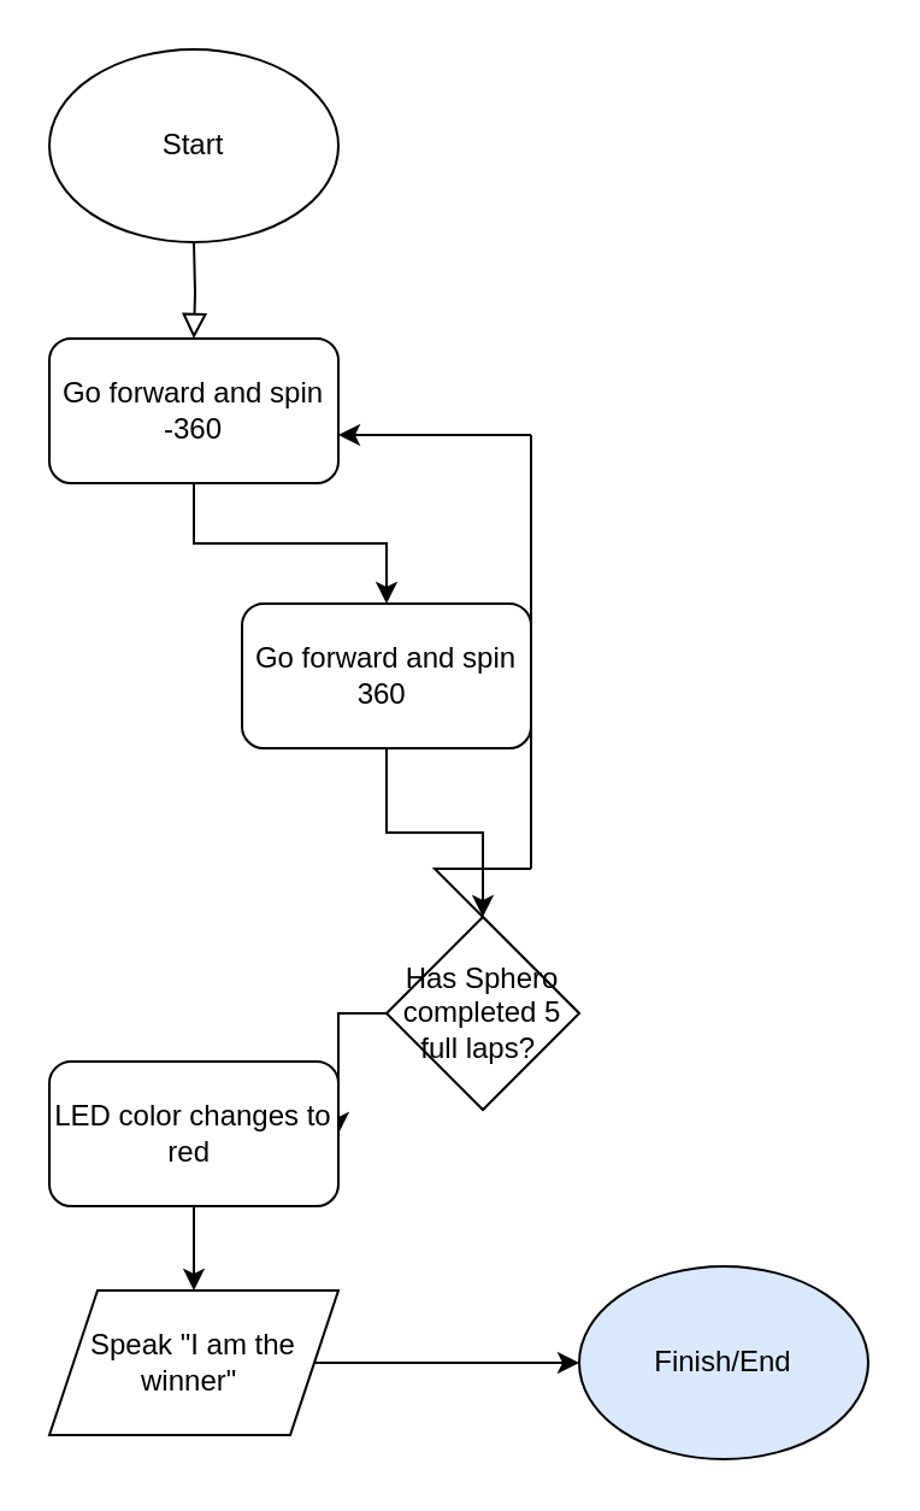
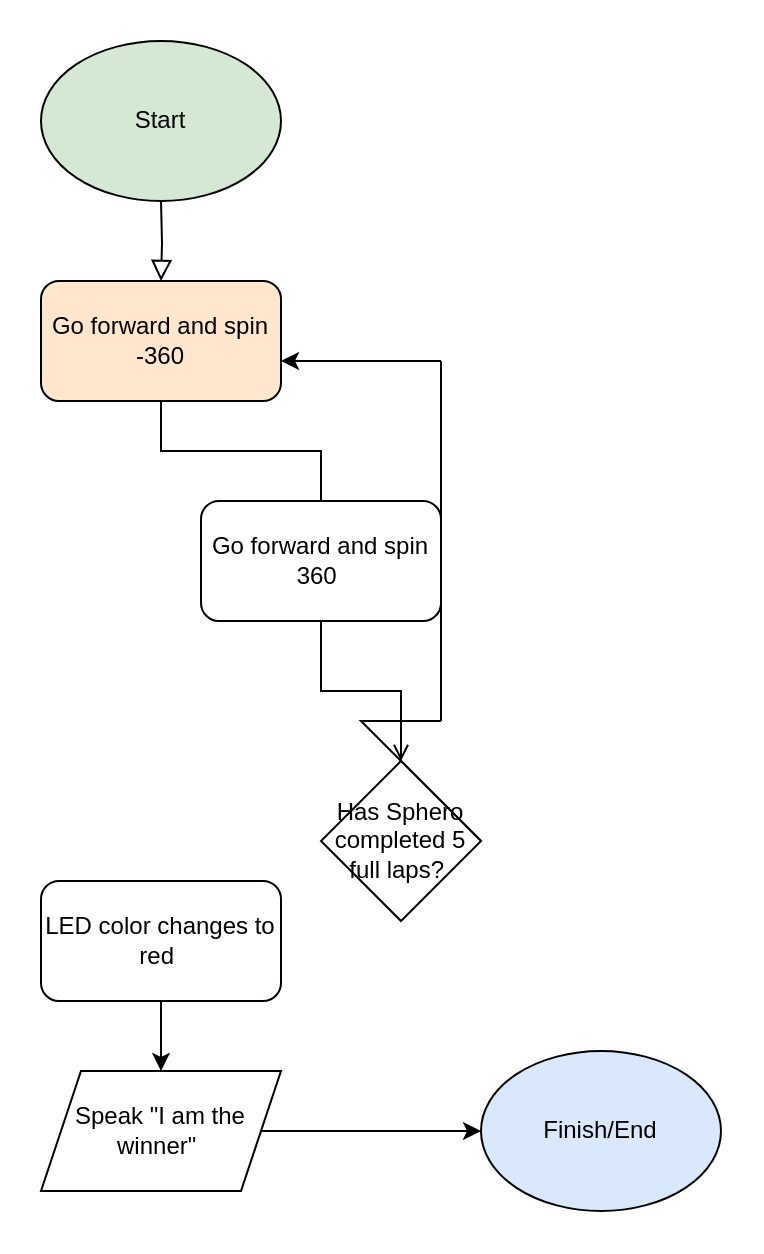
- <mxCell id="3" value="Start" style="ellipse;whiteSpace=wrap;html=1;" vertex="1" parent="1"><mxGeometry x="20" y="20" width="120" height="80" as="geometry" /></mxCell>
+ <mxCell id="3" value="Start" style="ellipse;whiteSpace=wrap;html=1;fillColor=#d5e8d4;" vertex="1" parent="1"><mxGeometry x="20" y="20" width="120" height="80" as="geometry" /></mxCell>
- <mxCell id="5" value="Go forward and spin -360" style="rounded=1;whiteSpace=wrap;html=1;" vertex="1" parent="1"><mxGeometry x="20" y="140" width="120" height="60" as="geometry" /></mxCell>
+ <mxCell id="5" value="Go forward and spin -360" style="rounded=1;whiteSpace=wrap;html=1;fillColor=#ffe6cc;" vertex="1" parent="1"><mxGeometry x="20" y="140" width="120" height="60" as="geometry" /></mxCell>
- <mxCell id="4" value="" style="edgeStyle=orthogonalEdgeStyle;rounded=0;orthogonalLoop=1;jettySize=auto;html=1;" edge="1" parent="1" source="5" target="7"><mxGeometry relative="1" as="geometry" /></mxCell>
+ <mxCell id="4" value="" style="edgeStyle=orthogonalEdgeStyle;rounded=0;orthogonalLoop=1;jettySize=auto;html=1;endArrow=none;" edge="1" parent="1" source="5" target="7"><mxGeometry relative="1" as="geometry" /></mxCell>
- <mxCell id="6" value="" style="edgeStyle=orthogonalEdgeStyle;rounded=0;orthogonalLoop=1;jettySize=auto;html=1;" edge="1" parent="1" source="7" target="12"><mxGeometry relative="1" as="geometry" /></mxCell>
+ <mxCell id="6" value="" style="edgeStyle=orthogonalEdgeStyle;rounded=0;orthogonalLoop=1;jettySize=auto;html=1;endArrow=open;" edge="1" parent="1" source="7" target="12"><mxGeometry relative="1" as="geometry" /></mxCell>
- <mxCell id="11" value="" style="edgeStyle=orthogonalEdgeStyle;rounded=0;orthogonalLoop=1;jettySize=auto;html=1;" edge="1" parent="1" source="12" target="14"><mxGeometry relative="1" as="geometry" /></mxCell>
